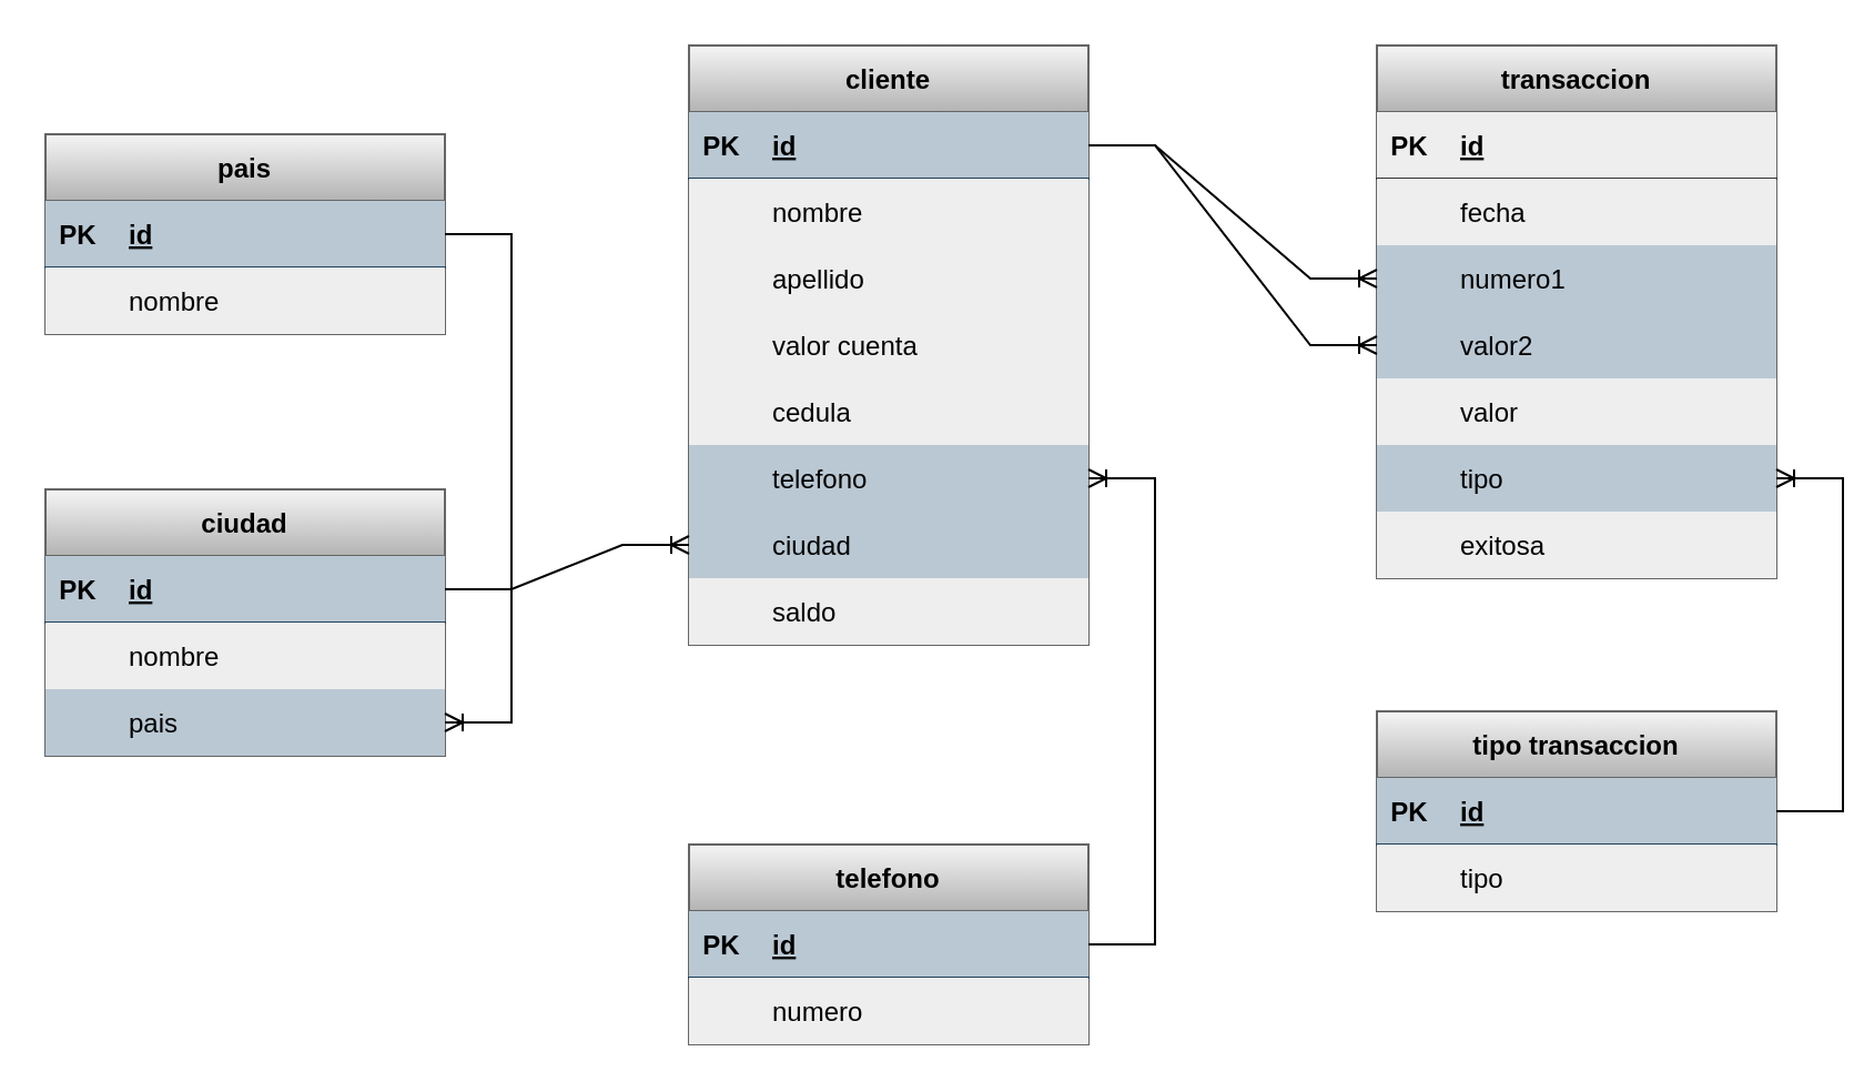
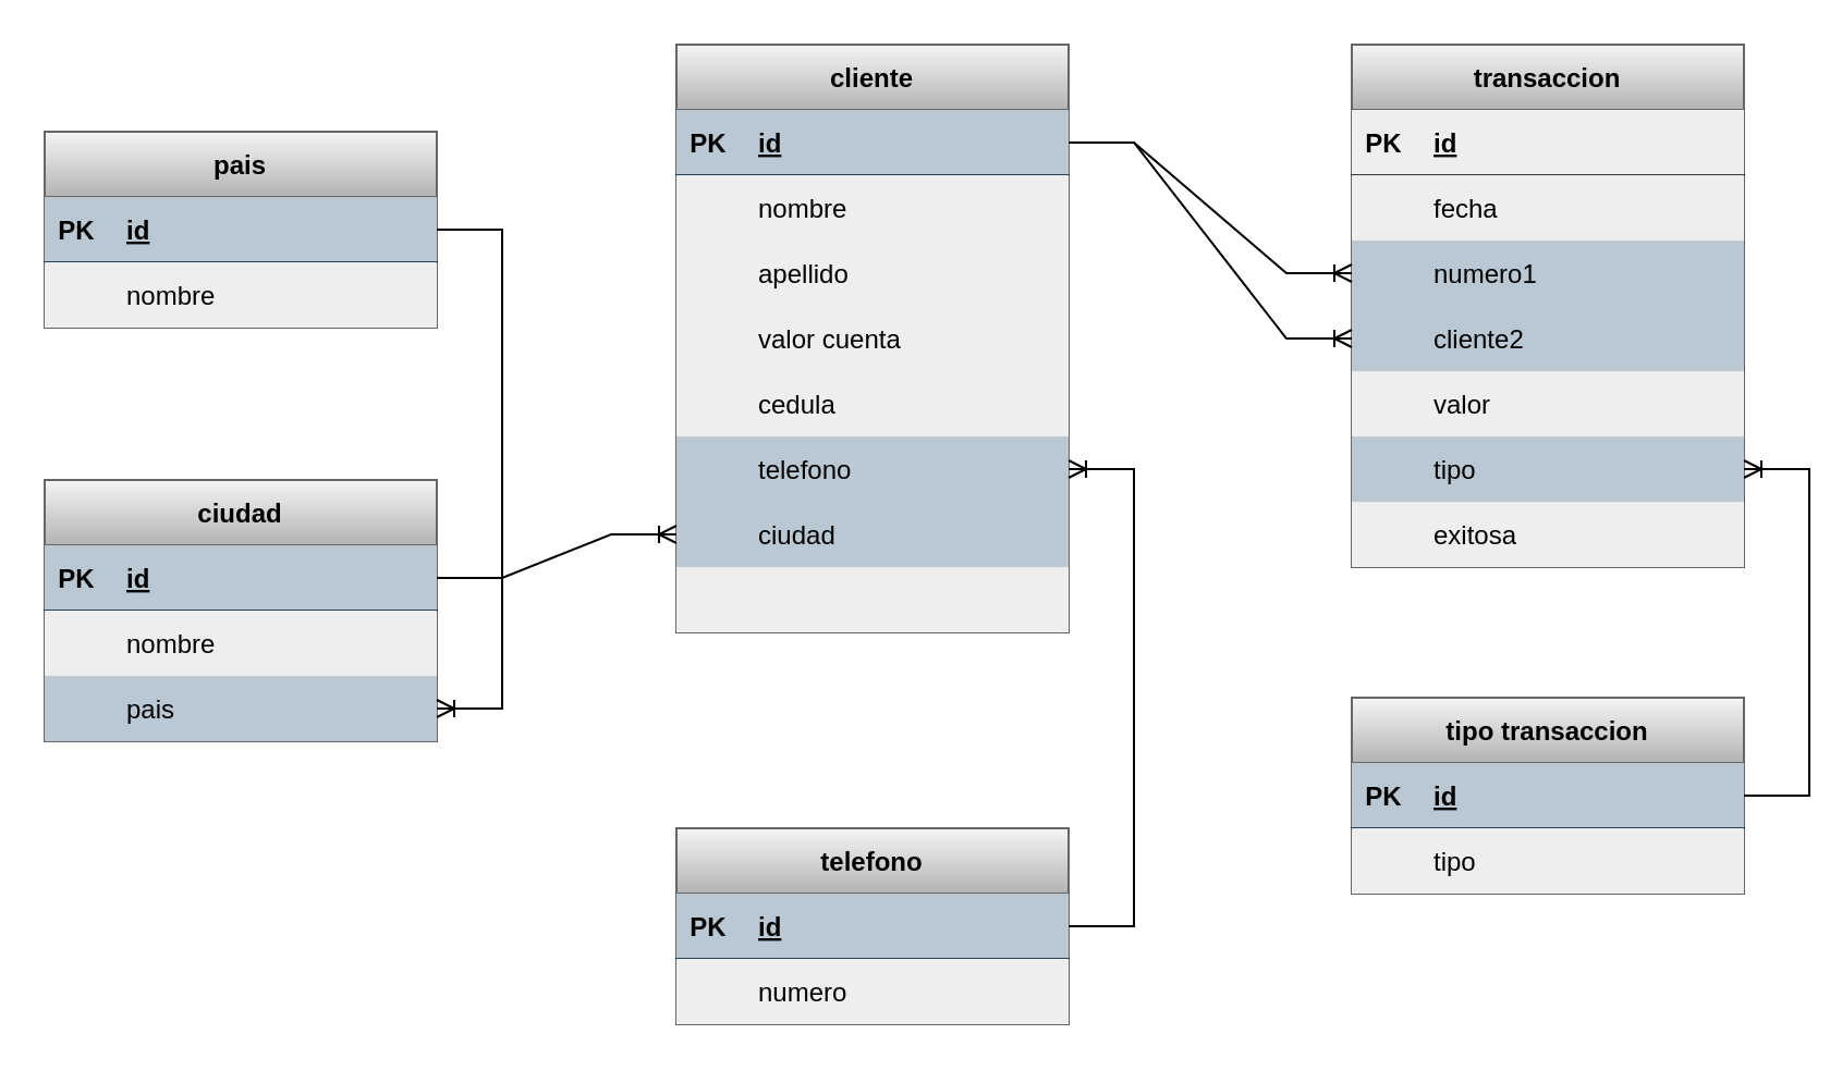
- <mxCell id="66" value="valor2" style="shape=partialRectangle;connectable=0;fillColor=none;top=0;left=0;bottom=0;right=0;align=left;spacingLeft=6;overflow=hidden;" vertex="1" parent="64"><mxGeometry x="30" width="150" height="30" as="geometry"><mxRectangle width="150" height="30" as="alternateBounds" /></mxGeometry></mxCell>
+ <mxCell id="66" value="cliente2" style="shape=partialRectangle;connectable=0;fillColor=none;top=0;left=0;bottom=0;right=0;align=left;spacingLeft=6;overflow=hidden;" vertex="1" parent="64"><mxGeometry x="30" width="150" height="30" as="geometry"><mxRectangle width="150" height="30" as="alternateBounds" /></mxGeometry></mxCell>
- <mxCell id="26" value="saldo" style="shape=partialRectangle;connectable=0;fillColor=none;top=0;left=0;bottom=0;right=0;align=left;spacingLeft=6;overflow=hidden;" vertex="1" parent="24"><mxGeometry x="30" width="150" height="30" as="geometry"><mxRectangle width="150" height="30" as="alternateBounds" /></mxGeometry></mxCell>
